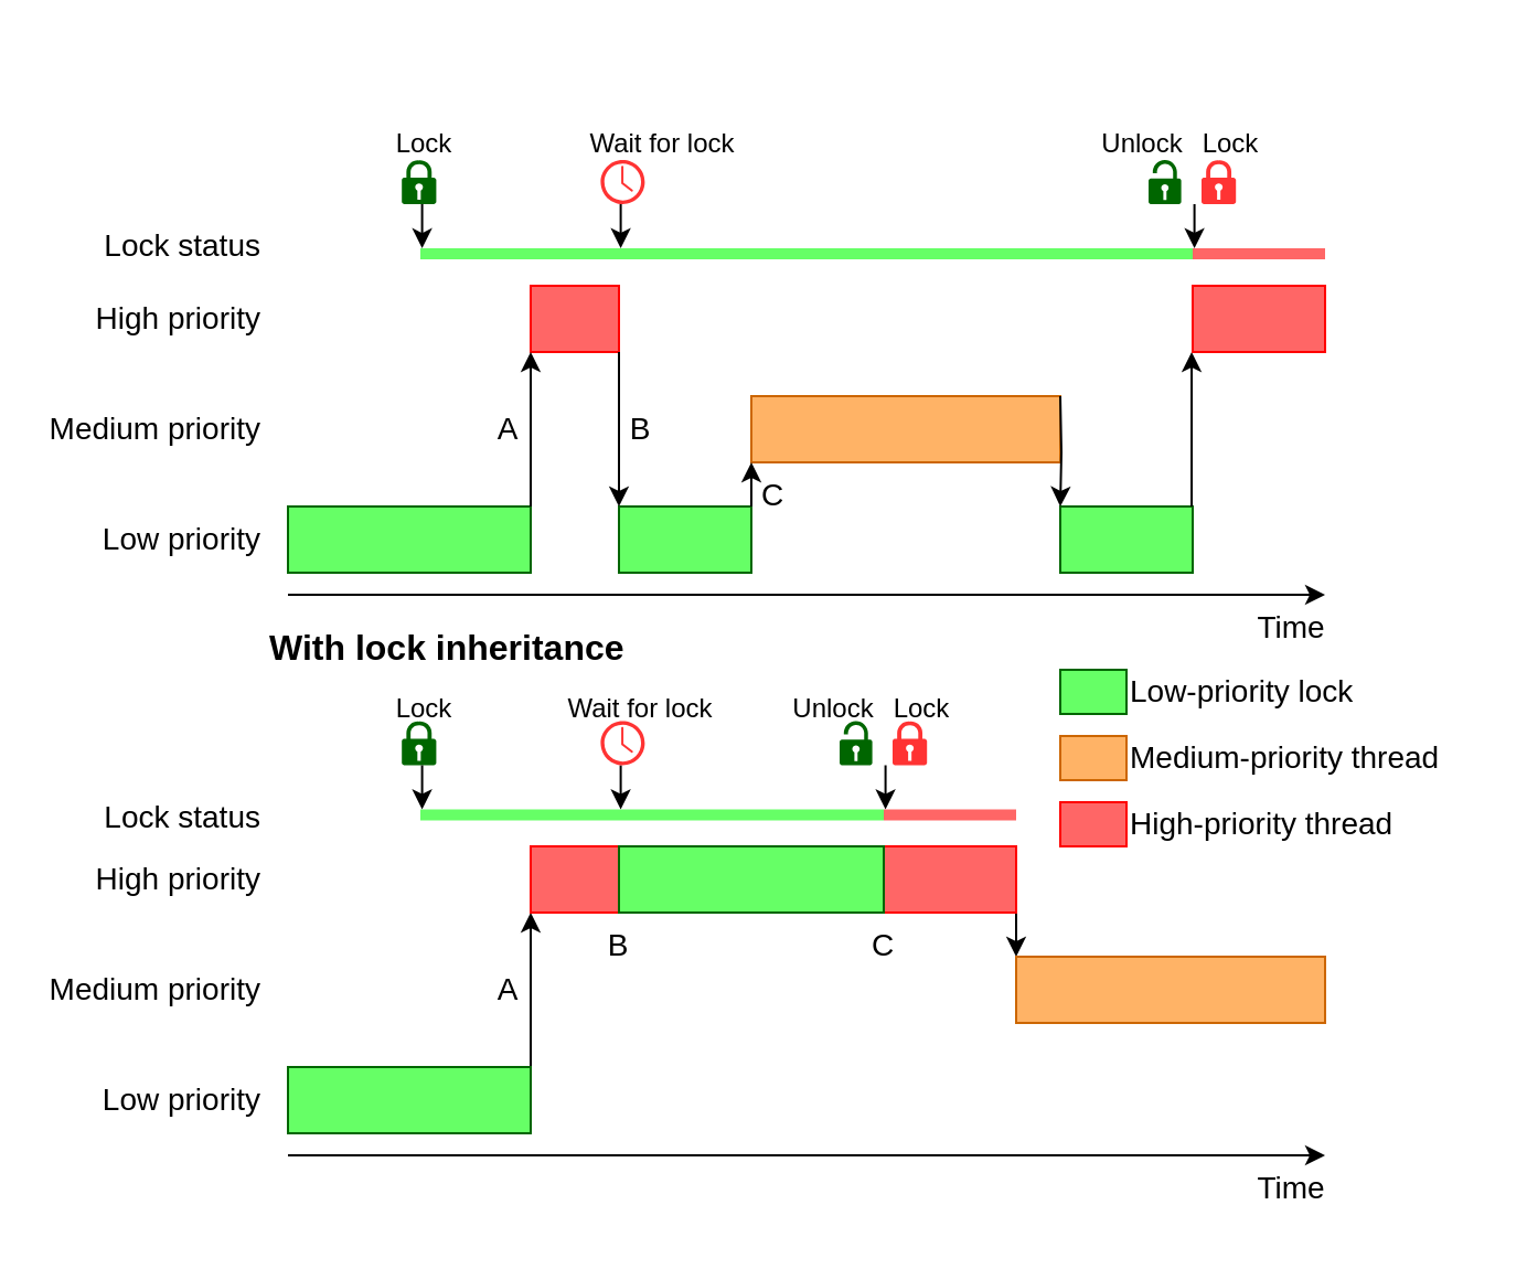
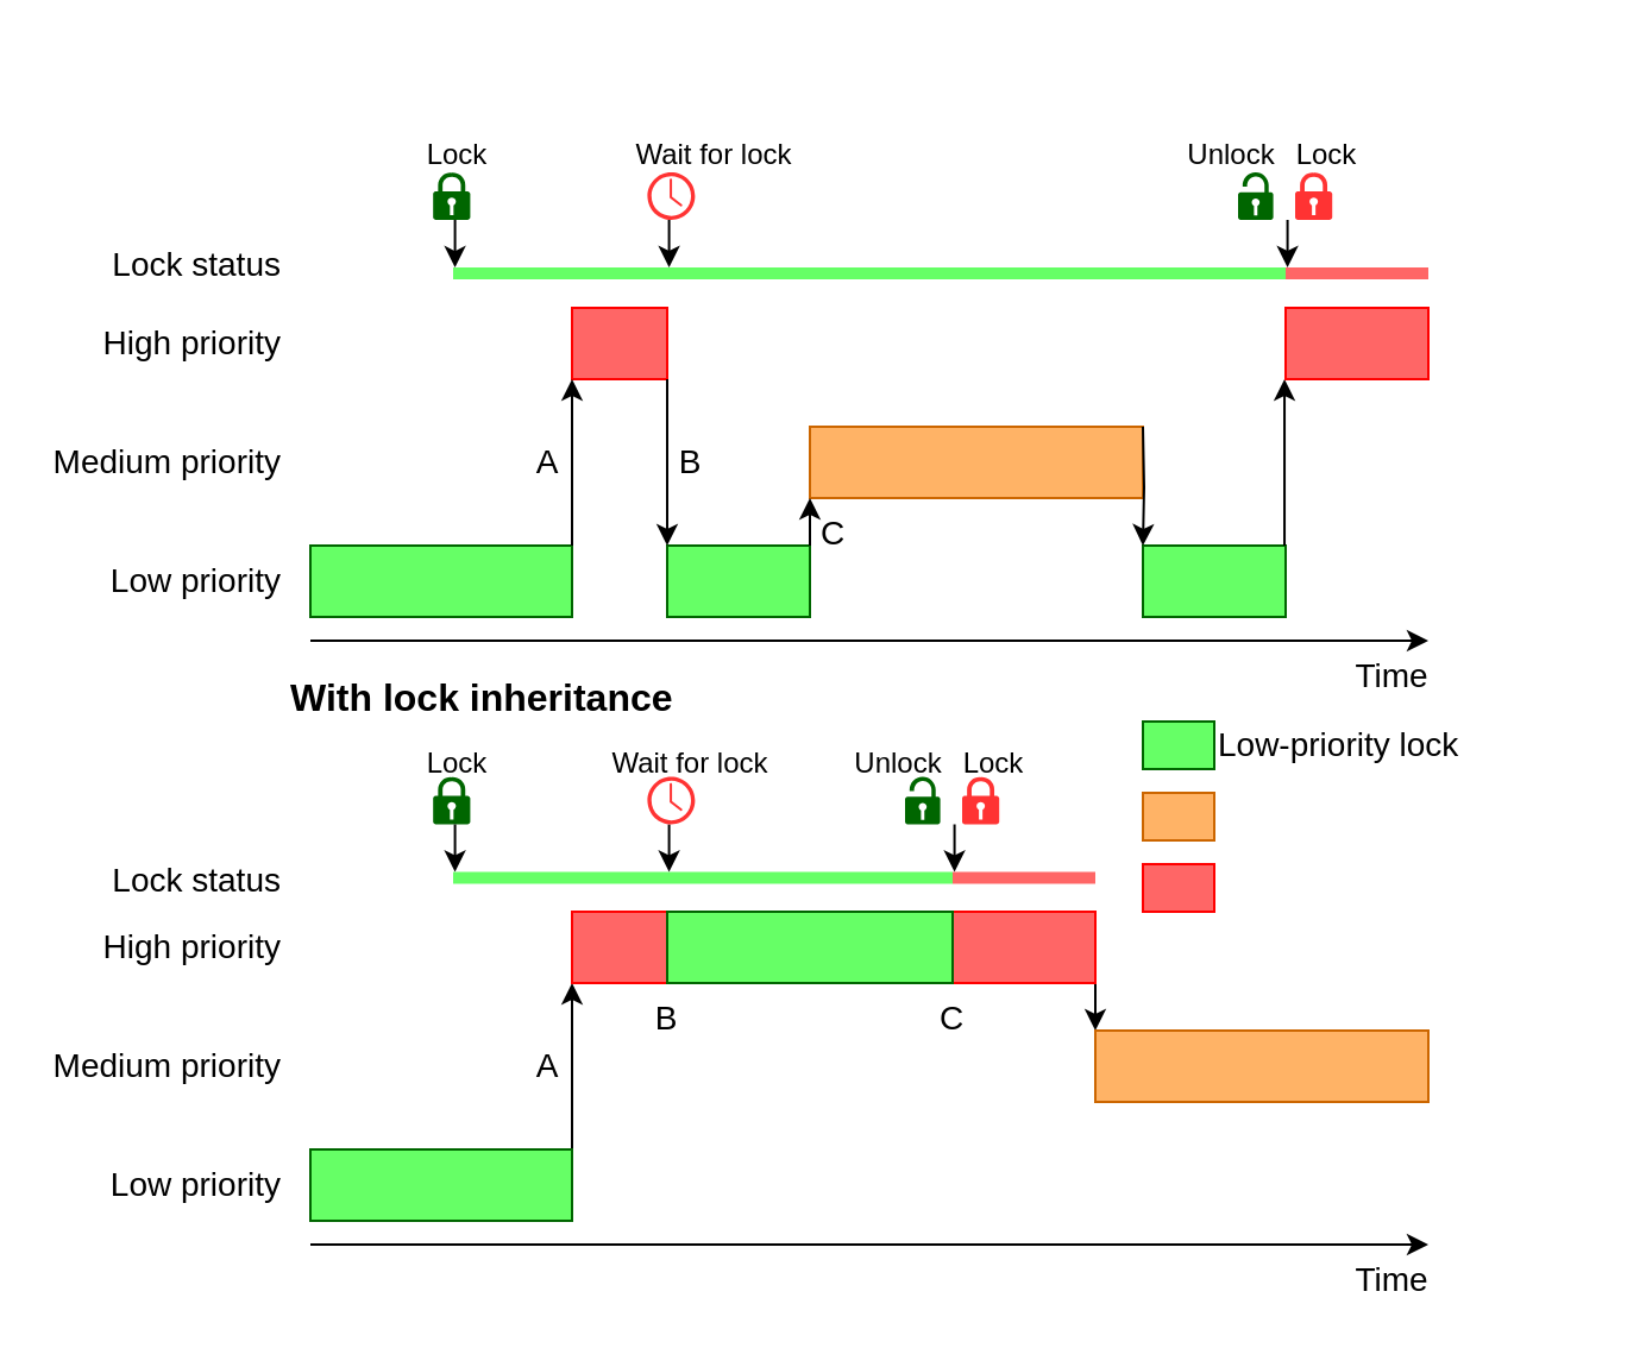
- <mxCell id="19" value="&lt;font style=&quot;font-size: 14px&quot;&gt;Medium-priority thread&lt;br style=&quot;font-size: 14px&quot;&gt;&lt;/font&gt;" style="text;html=1;strokeColor=none;fillColor=none;align=left;verticalAlign=middle;whiteSpace=wrap;rounded=0;fontSize=14;" parent="14" vertex="1"><mxGeometry x="30" y="30" width="160" height="20" as="geometry" /></mxCell>
- <mxCell id="20" value="&lt;font style=&quot;font-size: 14px&quot;&gt;High-priority thread&lt;br style=&quot;font-size: 14px&quot;&gt;&lt;/font&gt;" style="text;html=1;strokeColor=none;fillColor=none;align=left;verticalAlign=middle;whiteSpace=wrap;rounded=0;fontSize=14;" parent="14" vertex="1"><mxGeometry x="30" y="60" width="150" height="20" as="geometry" /></mxCell>
